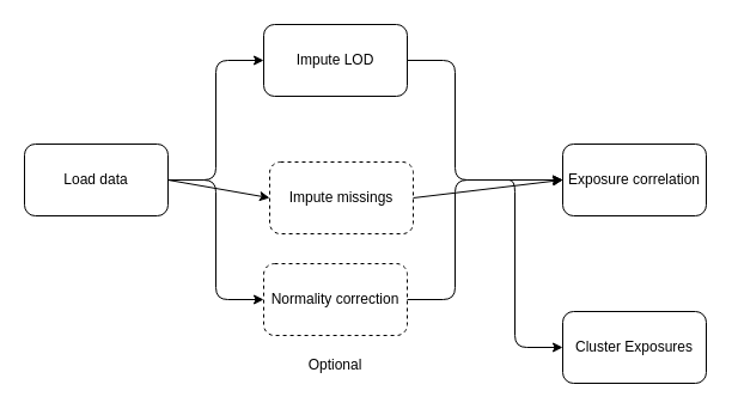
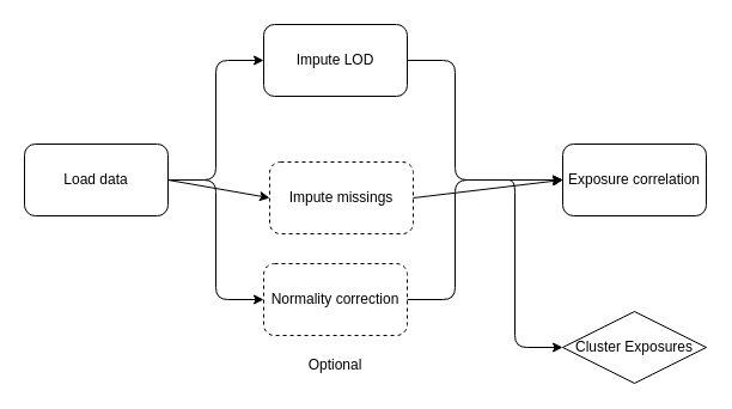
- <mxCell id="3" value="Cluster Exposures" style="rounded=1;whiteSpace=wrap;html=1;" vertex="1" parent="1"><mxGeometry x="470" y="260" width="120" height="60" as="geometry" /></mxCell>
+ <mxCell id="3" value="Cluster Exposures" style="rhombus;whiteSpace=wrap;html=1;" vertex="1" parent="1"><mxGeometry x="470" y="260" width="120" height="60" as="geometry" /></mxCell>
